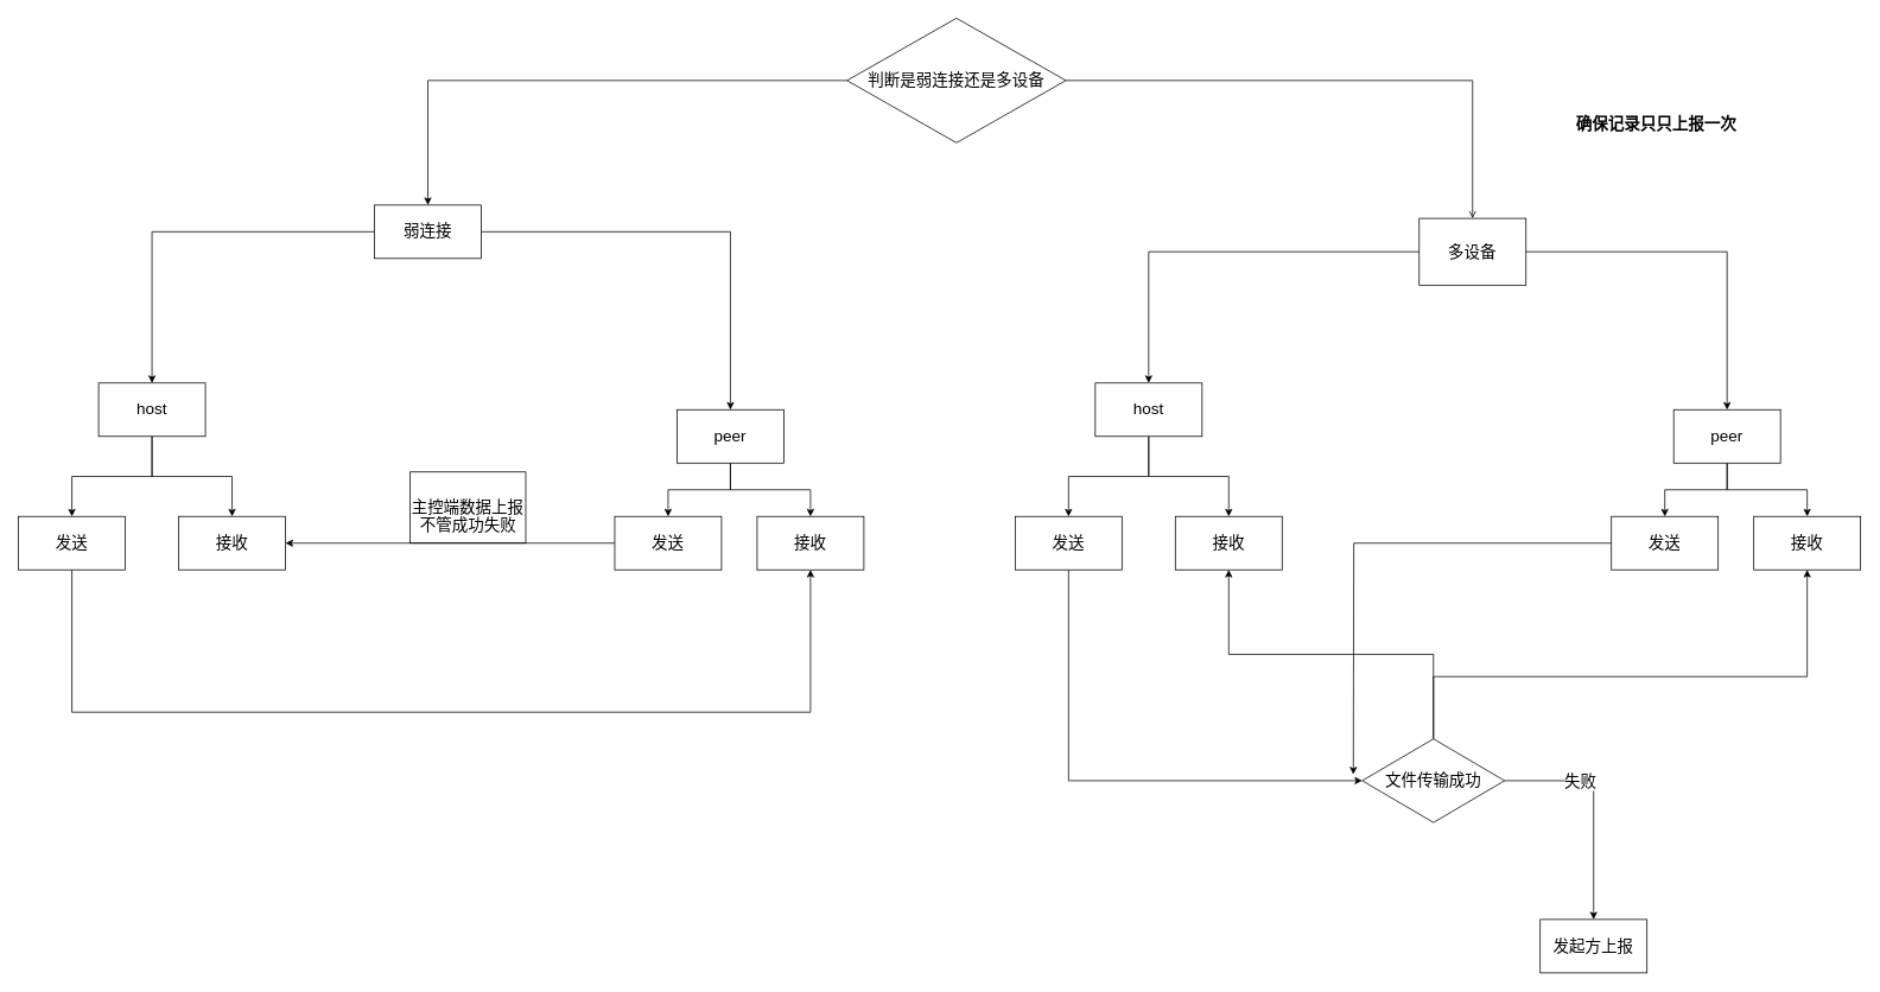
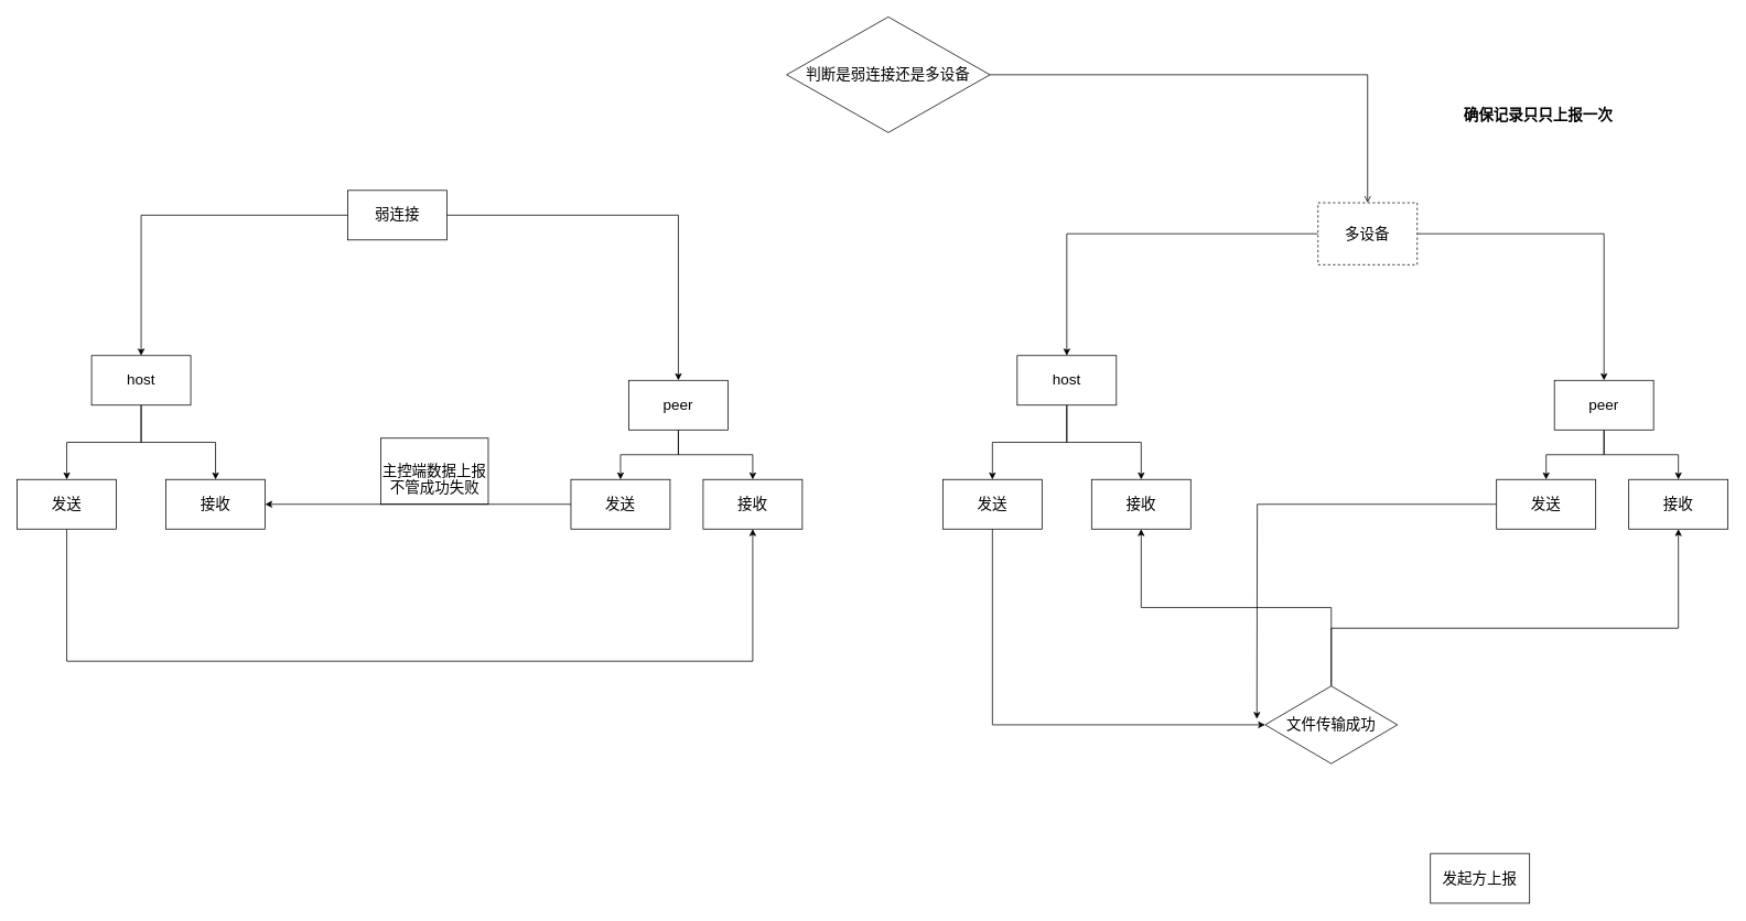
- <mxCell id="9" style="edgeStyle=orthogonalEdgeStyle;rounded=0;orthogonalLoop=1;jettySize=auto;html=1;exitX=0;exitY=0.5;exitDx=0;exitDy=0;arcSize=18;fontSize=18;" parent="1" source="10" target="4" edge="1"><mxGeometry relative="1" as="geometry" /></mxCell>
- <mxCell id="7" value="&lt;font style=&quot;font-size: 18px;&quot;&gt;多设备&lt;/font&gt;" style="rounded=0;whiteSpace=wrap;html=1;arcSize=18;fontSize=18;" parent="1" vertex="1"><mxGeometry x="1594" y="245" width="120" height="75" as="geometry" /></mxCell>
+ <mxCell id="7" value="&lt;font style=&quot;font-size: 18px;&quot;&gt;多设备&lt;/font&gt;" style="rounded=0;whiteSpace=wrap;html=1;arcSize=18;fontSize=18;dashed=1;" parent="1" vertex="1"><mxGeometry x="1594" y="245" width="120" height="75" as="geometry" /></mxCell>
- <mxCell id="11" style="edgeStyle=orthogonalEdgeStyle;rounded=0;orthogonalLoop=1;jettySize=auto;html=1;exitX=1;exitY=0.5;exitDx=0;exitDy=0;arcSize=18;fontSize=18;" parent="1" source="15" target="16" edge="1"><mxGeometry relative="1" as="geometry" /></mxCell>
- <mxCell id="12" value="失败" style="edgeLabel;html=1;align=center;verticalAlign=middle;resizable=0;points=[];arcSize=18;fontSize=18;" parent="11" vertex="1" connectable="0"><mxGeometry x="-0.345" relative="1" as="geometry"><mxPoint as="offset" /></mxGeometry></mxCell>
